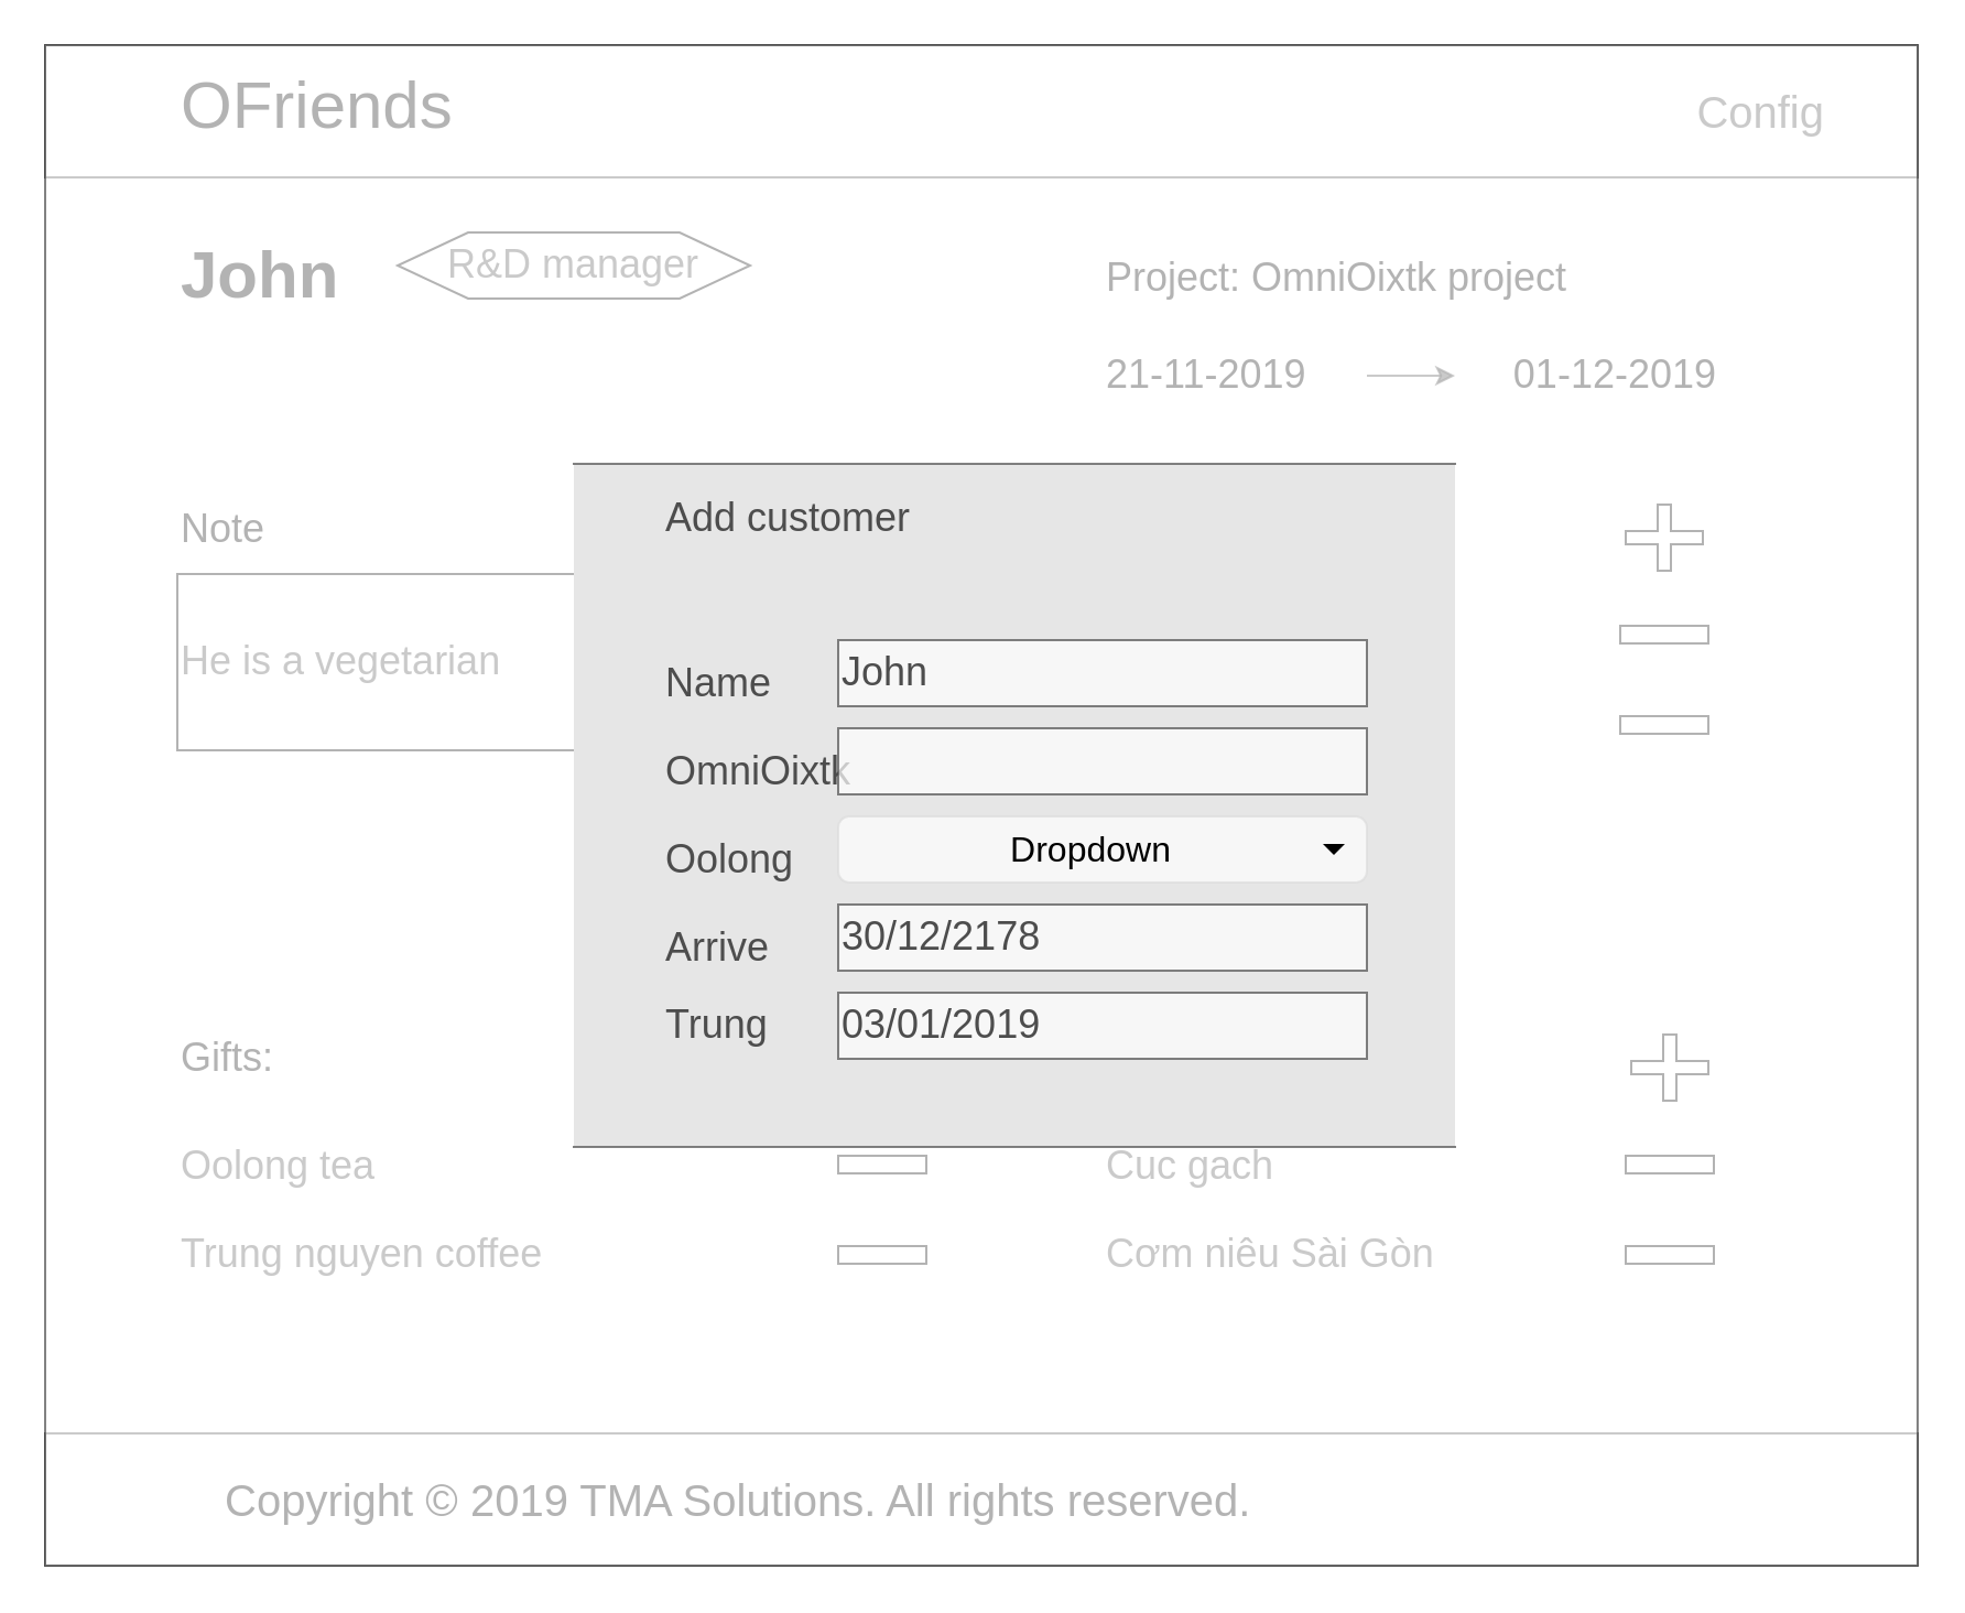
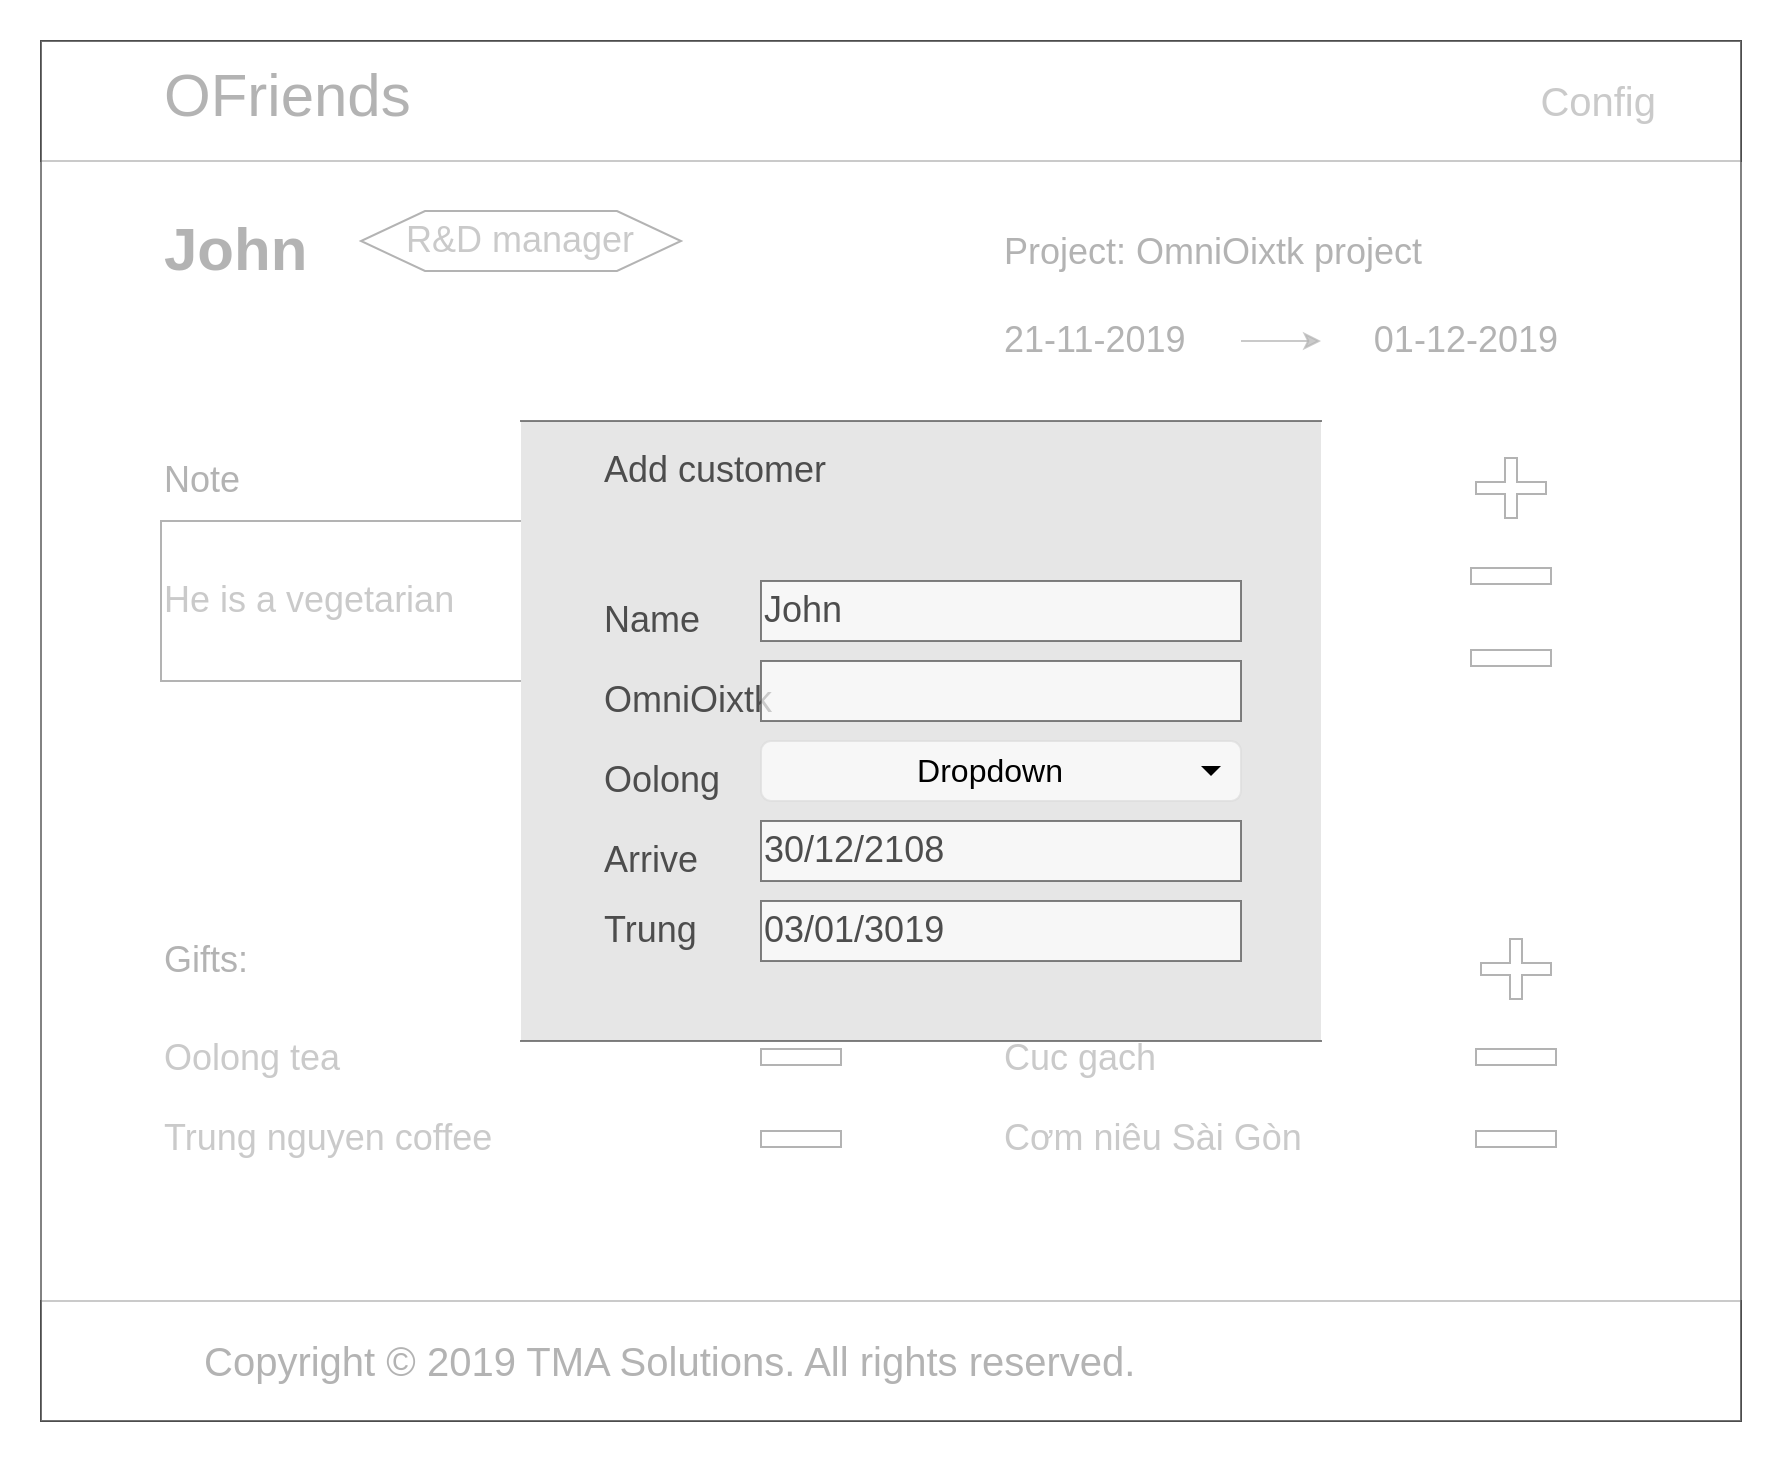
- <mxCell id="47" value="30/12/2178" style="rounded=0;whiteSpace=wrap;html=1;shadow=0;strokeColor=#4D4D4D;fillColor=#ffffff;gradientColor=none;fontSize=18;fontColor=#4D4D4D;opacity=70;align=left;" vertex="1" parent="34"><mxGeometry x="120" y="200" width="240" height="30" as="geometry" /></mxCell>
+ <mxCell id="47" value="30/12/2108" style="rounded=0;whiteSpace=wrap;html=1;shadow=0;strokeColor=#4D4D4D;fillColor=#ffffff;gradientColor=none;fontSize=18;fontColor=#4D4D4D;opacity=70;align=left;" vertex="1" parent="34"><mxGeometry x="120" y="200" width="240" height="30" as="geometry" /></mxCell>
- <mxCell id="45" value="03/01/2019" style="rounded=0;whiteSpace=wrap;html=1;shadow=0;strokeColor=#4D4D4D;fillColor=#ffffff;gradientColor=none;fontSize=18;fontColor=#4D4D4D;opacity=70;align=left;" vertex="1" parent="34"><mxGeometry x="120" y="240" width="240" height="30" as="geometry" /></mxCell>
+ <mxCell id="45" value="03/01/3019" style="rounded=0;whiteSpace=wrap;html=1;shadow=0;strokeColor=#4D4D4D;fillColor=#ffffff;gradientColor=none;fontSize=18;fontColor=#4D4D4D;opacity=70;align=left;" vertex="1" parent="34"><mxGeometry x="120" y="240" width="240" height="30" as="geometry" /></mxCell>
